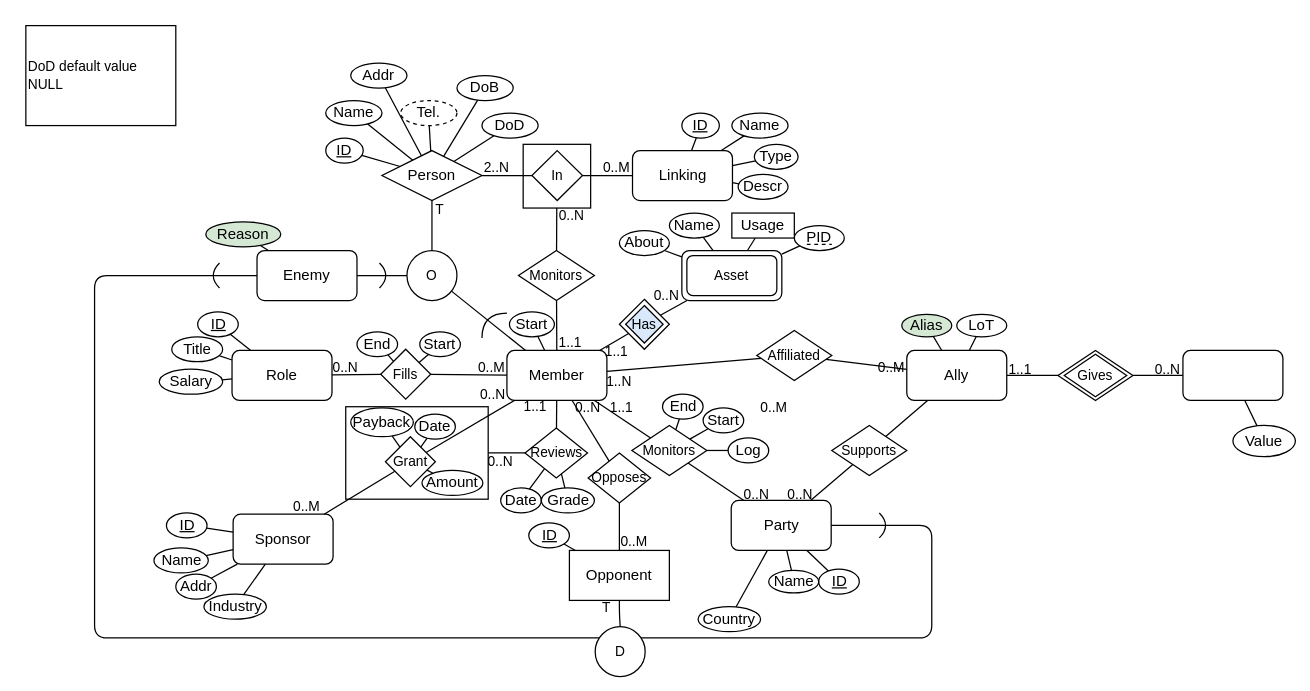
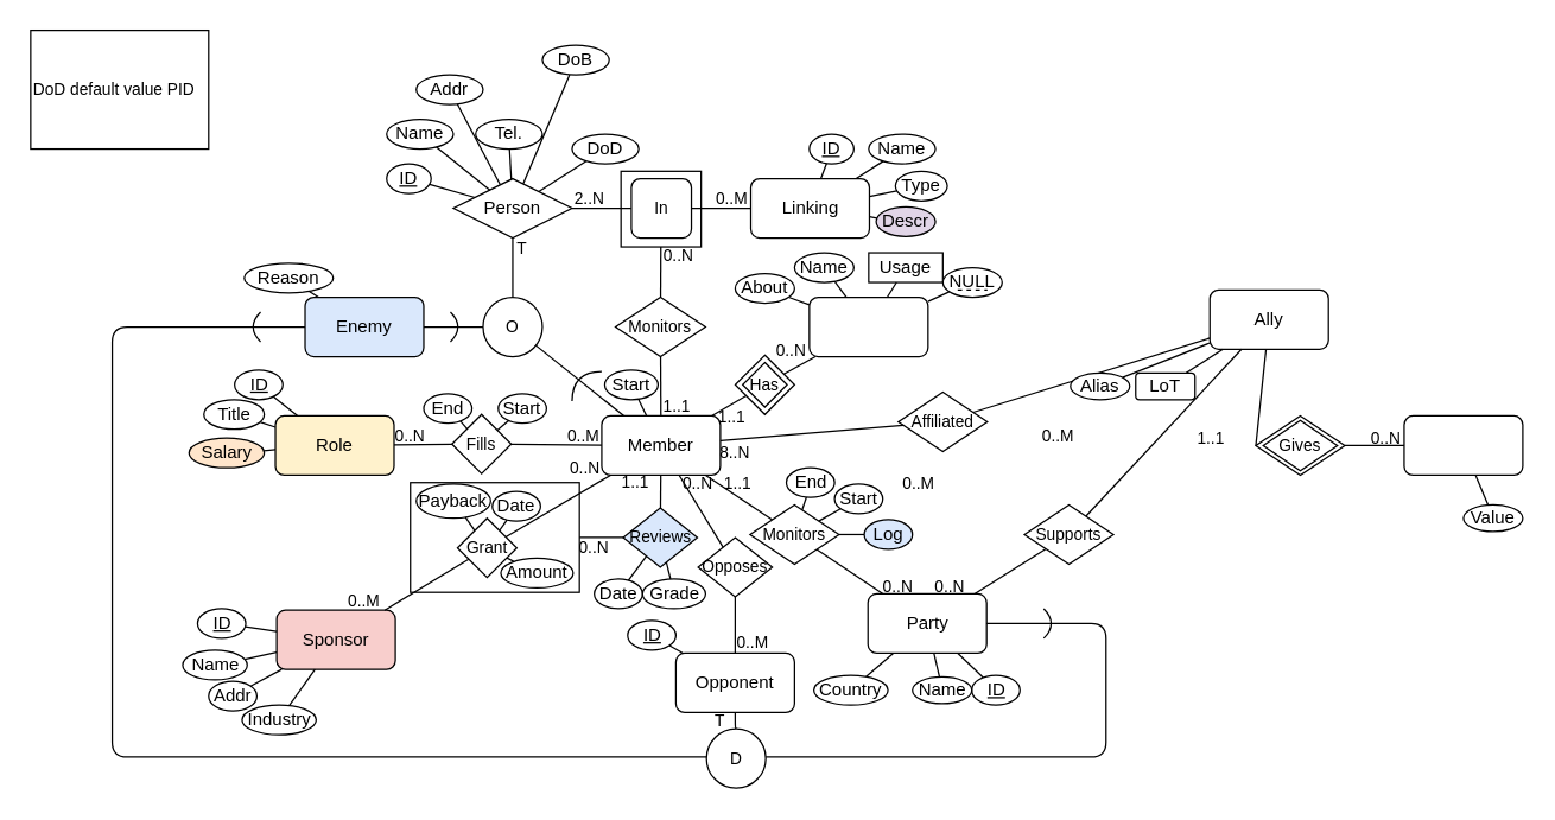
- <mxCell id="18" value="DoD default value NULL" style="rounded=0;whiteSpace=wrap;html=1;fontFamily=Helvetica;fontSize=11;fontColor=default;align=left;" vertex="1" parent="1"><mxGeometry x="20" y="20" width="120" height="80" as="geometry" /></mxCell>
+ <mxCell id="18" value="DoD default value PID" style="rounded=0;whiteSpace=wrap;html=1;fontFamily=Helvetica;fontSize=11;fontColor=default;align=left;" vertex="1" parent="1"><mxGeometry x="20" y="20" width="120" height="80" as="geometry" /></mxCell>
- <mxCell id="15" value="DoB" style="ellipse;whiteSpace=wrap;html=1;fontStyle=0" vertex="1" parent="1"><mxGeometry x="365" y="60" width="45" height="20" as="geometry" /></mxCell>
+ <mxCell id="15" value="DoB" style="ellipse;whiteSpace=wrap;html=1;fontStyle=0" vertex="1" parent="1"><mxGeometry x="365" y="30" width="45" height="20" as="geometry" /></mxCell>
- <mxCell id="13" value="Tel." style="ellipse;whiteSpace=wrap;html=1;fontStyle=0;dashed=1;" vertex="1" parent="1"><mxGeometry x="320" y="80" width="45" height="20" as="geometry" /></mxCell>
+ <mxCell id="13" value="Tel." style="ellipse;whiteSpace=wrap;html=1;fontStyle=0" vertex="1" parent="1"><mxGeometry x="320" y="80" width="45" height="20" as="geometry" /></mxCell>
- <mxCell id="33" value="In" style="rhombus;whiteSpace=wrap;html=1;fontFamily=Helvetica;fontSize=11;fontColor=default;" vertex="1" parent="1"><mxGeometry x="425" y="120" width="40.5" height="40" as="geometry" /></mxCell>
+ <mxCell id="33" value="In" style="whiteSpace=wrap;html=1;fontFamily=Helvetica;fontSize=11;fontColor=default;rounded=1;" vertex="1" parent="1"><mxGeometry x="425" y="120" width="40.5" height="40" as="geometry" /></mxCell>
- <mxCell id="63" value="Descr" style="ellipse;whiteSpace=wrap;html=1;fontStyle=0" vertex="1" parent="58"><mxGeometry x="107" y="69" width="40" height="20" as="geometry" /></mxCell>
+ <mxCell id="63" value="Descr" style="ellipse;whiteSpace=wrap;html=1;fontStyle=0;fillColor=#e1d5e7;" vertex="1" parent="58"><mxGeometry x="107" y="69" width="40" height="20" as="geometry" /></mxCell>
- <mxCell id="29" value="Reason" style="ellipse;whiteSpace=wrap;html=1;fontStyle=0;fillColor=#d5e8d4;" vertex="1" parent="1"><mxGeometry x="164" y="177" width="60" height="20" as="geometry" /></mxCell>
+ <mxCell id="29" value="Reason" style="ellipse;whiteSpace=wrap;html=1;fontStyle=0" vertex="1" parent="1"><mxGeometry x="164" y="177" width="60" height="20" as="geometry" /></mxCell>
- <mxCell id="45" value="PID" style="ellipse;whiteSpace=wrap;html=1;fontStyle=0" vertex="1" parent="38"><mxGeometry x="111" y="30" width="40" height="20" as="geometry" /></mxCell>
+ <mxCell id="45" value="NULL" style="ellipse;whiteSpace=wrap;html=1;fontStyle=0" vertex="1" parent="38"><mxGeometry x="111" y="30" width="40" height="20" as="geometry" /></mxCell>
- <mxCell id="25" value="Enemy" style="rounded=1;whiteSpace=wrap;html=1;" vertex="1" parent="1"><mxGeometry x="205" y="200" width="80" height="40" as="geometry" /></mxCell>
+ <mxCell id="25" value="Enemy" style="rounded=1;whiteSpace=wrap;html=1;fillColor=#dae8fc;" vertex="1" parent="1"><mxGeometry x="205" y="200" width="80" height="40" as="geometry" /></mxCell>
- <mxCell id="43" value="Asset" style="rounded=1;whiteSpace=wrap;html=1;fontFamily=Helvetica;fontSize=11;fontColor=default;perimeterSpacing=0;" vertex="1" parent="38"><mxGeometry x="25" y="54" width="72" height="32" as="geometry" /></mxCell>
- <mxCell id="57" value="Has" style="rhombus;whiteSpace=wrap;html=1;fontFamily=Helvetica;fontSize=11;fontColor=default;fillColor=#dae8fc;" vertex="1" parent="1"><mxGeometry x="500" y="244" width="30" height="30" as="geometry" /></mxCell>
+ <mxCell id="57" value="Has" style="rhombus;whiteSpace=wrap;html=1;fontFamily=Helvetica;fontSize=11;fontColor=default;" vertex="1" parent="1"><mxGeometry x="500" y="244" width="30" height="30" as="geometry" /></mxCell>
- <mxCell id="93" value="Alias" style="ellipse;whiteSpace=wrap;html=1;fontStyle=0;fillColor=#d5e8d4;" vertex="1" parent="1"><mxGeometry x="721" y="251" width="40" height="18" as="geometry" /></mxCell>
+ <mxCell id="93" value="Alias" style="ellipse;whiteSpace=wrap;html=1;fontStyle=0" vertex="1" parent="1"><mxGeometry x="721" y="251" width="40" height="18" as="geometry" /></mxCell>
- <mxCell id="95" value="LoT" style="ellipse;whiteSpace=wrap;html=1;fontStyle=0" vertex="1" parent="1"><mxGeometry x="765" y="251" width="40" height="18" as="geometry" /></mxCell>
+ <mxCell id="95" value="LoT" style="whiteSpace=wrap;html=1;fontStyle=0;rounded=1;" vertex="1" parent="1"><mxGeometry x="765" y="251" width="40" height="18" as="geometry" /></mxCell>
- <mxCell id="107" value="Role" style="rounded=1;whiteSpace=wrap;html=1;" vertex="1" parent="1"><mxGeometry x="185" y="280" width="80" height="40" as="geometry" /></mxCell>
+ <mxCell id="107" value="Role" style="rounded=1;whiteSpace=wrap;html=1;fillColor=#fff2cc;" vertex="1" parent="1"><mxGeometry x="185" y="280" width="80" height="40" as="geometry" /></mxCell>
- <mxCell id="91" value="Ally" style="rounded=1;whiteSpace=wrap;html=1;" vertex="1" parent="1"><mxGeometry x="725" y="280" width="80" height="40" as="geometry" /></mxCell>
+ <mxCell id="91" value="Ally" style="rounded=1;whiteSpace=wrap;html=1;" vertex="1" parent="1"><mxGeometry x="815" y="195" width="80" height="40" as="geometry" /></mxCell>
- <mxCell id="120" value="Salary" style="ellipse;whiteSpace=wrap;html=1;fontStyle=0" vertex="1" parent="1"><mxGeometry x="126.75" y="295" width="50.75" height="20" as="geometry" /></mxCell>
+ <mxCell id="120" value="Salary" style="ellipse;whiteSpace=wrap;html=1;fontStyle=0;fillColor=#ffe6cc;" vertex="1" parent="1"><mxGeometry x="126.75" y="295" width="50.75" height="20" as="geometry" /></mxCell>
- <mxCell id="105" value="1..N" style="text;html=1;strokeColor=none;fillColor=none;align=center;verticalAlign=middle;whiteSpace=wrap;rounded=0;fontFamily=Helvetica;fontSize=11;fontColor=default;" vertex="1" parent="1"><mxGeometry x="485" y="300" width="20" height="10" as="geometry" /></mxCell>
+ <mxCell id="105" value="8..N" style="text;html=1;strokeColor=none;fillColor=none;align=center;verticalAlign=middle;whiteSpace=wrap;rounded=0;fontFamily=Helvetica;fontSize=11;fontColor=default;" vertex="1" parent="1"><mxGeometry x="485" y="300" width="20" height="10" as="geometry" /></mxCell>
- <mxCell id="122" value="Value" style="ellipse;whiteSpace=wrap;html=1;fontStyle=0" vertex="1" parent="1"><mxGeometry x="986" y="340" width="50" height="25" as="geometry" /></mxCell>
+ <mxCell id="122" value="Value" style="ellipse;whiteSpace=wrap;html=1;fontStyle=0" vertex="1" parent="1"><mxGeometry x="986" y="340" width="40" height="18" as="geometry" /></mxCell>
- <mxCell id="86" value="Log" style="ellipse;whiteSpace=wrap;html=1;fontStyle=0" vertex="1" parent="1"><mxGeometry x="582" y="350" width="32.5" height="20" as="geometry" /></mxCell>
+ <mxCell id="86" value="Log" style="ellipse;whiteSpace=wrap;html=1;fontStyle=0;fillColor=#dae8fc;" vertex="1" parent="1"><mxGeometry x="582" y="350" width="32.5" height="20" as="geometry" /></mxCell>
- <mxCell id="124" value="Supports" style="rhombus;whiteSpace=wrap;html=1;fontFamily=Helvetica;fontSize=11;fontColor=default;" vertex="1" parent="1"><mxGeometry x="665" y="340" width="60" height="40" as="geometry" /></mxCell>
+ <mxCell id="124" value="Supports" style="rhombus;whiteSpace=wrap;html=1;fontFamily=Helvetica;fontSize=11;fontColor=default;" vertex="1" parent="1"><mxGeometry x="690" y="340" width="60" height="40" as="geometry" /></mxCell>
- <mxCell id="154" value="Reviews" style="rhombus;whiteSpace=wrap;html=1;fontFamily=Helvetica;fontSize=11;fontColor=default;" vertex="1" parent="1"><mxGeometry x="419.5" y="342" width="50" height="40" as="geometry" /></mxCell>
+ <mxCell id="154" value="Reviews" style="rhombus;whiteSpace=wrap;html=1;fontFamily=Helvetica;fontSize=11;fontColor=default;fillColor=#dae8fc;" vertex="1" parent="1"><mxGeometry x="419.5" y="342" width="50" height="40" as="geometry" /></mxCell>
- <mxCell id="128" value="Sponsor" style="rounded=1;whiteSpace=wrap;html=1;" vertex="1" parent="1"><mxGeometry x="185.88" y="411" width="80" height="40" as="geometry" /></mxCell>
+ <mxCell id="128" value="Sponsor" style="rounded=1;whiteSpace=wrap;html=1;fillColor=#f8cecc;" vertex="1" parent="1"><mxGeometry x="185.88" y="411" width="80" height="40" as="geometry" /></mxCell>
- <mxCell id="161" value="Opponent" style="whiteSpace=wrap;html=1;rounded=0;" vertex="1" parent="1"><mxGeometry x="455" y="440" width="80" height="40" as="geometry" /></mxCell>
+ <mxCell id="161" value="Opponent" style="rounded=1;whiteSpace=wrap;html=1;" vertex="1" parent="1"><mxGeometry x="455" y="440" width="80" height="40" as="geometry" /></mxCell>
- <mxCell id="79" value="Country" style="ellipse;whiteSpace=wrap;html=1;fontStyle=0" vertex="1" parent="1"><mxGeometry x="558" y="485" width="50" height="20" as="geometry" /></mxCell>
+ <mxCell id="79" value="Country" style="ellipse;whiteSpace=wrap;html=1;fontStyle=0" vertex="1" parent="1"><mxGeometry x="548" y="455" width="50" height="20" as="geometry" /></mxCell>
- <mxCell id="164" value="D" style="ellipse;whiteSpace=wrap;html=1;aspect=fixed;fontFamily=Helvetica;fontSize=11;fontColor=default;" vertex="1" parent="1"><mxGeometry x="475.63" y="501" width="40" height="40" as="geometry" /></mxCell>
+ <mxCell id="164" value="D" style="ellipse;whiteSpace=wrap;html=1;aspect=fixed;fontFamily=Helvetica;fontSize=11;fontColor=default;" vertex="1" parent="1"><mxGeometry x="475.63" y="491" width="40" height="40" as="geometry" /></mxCell>
